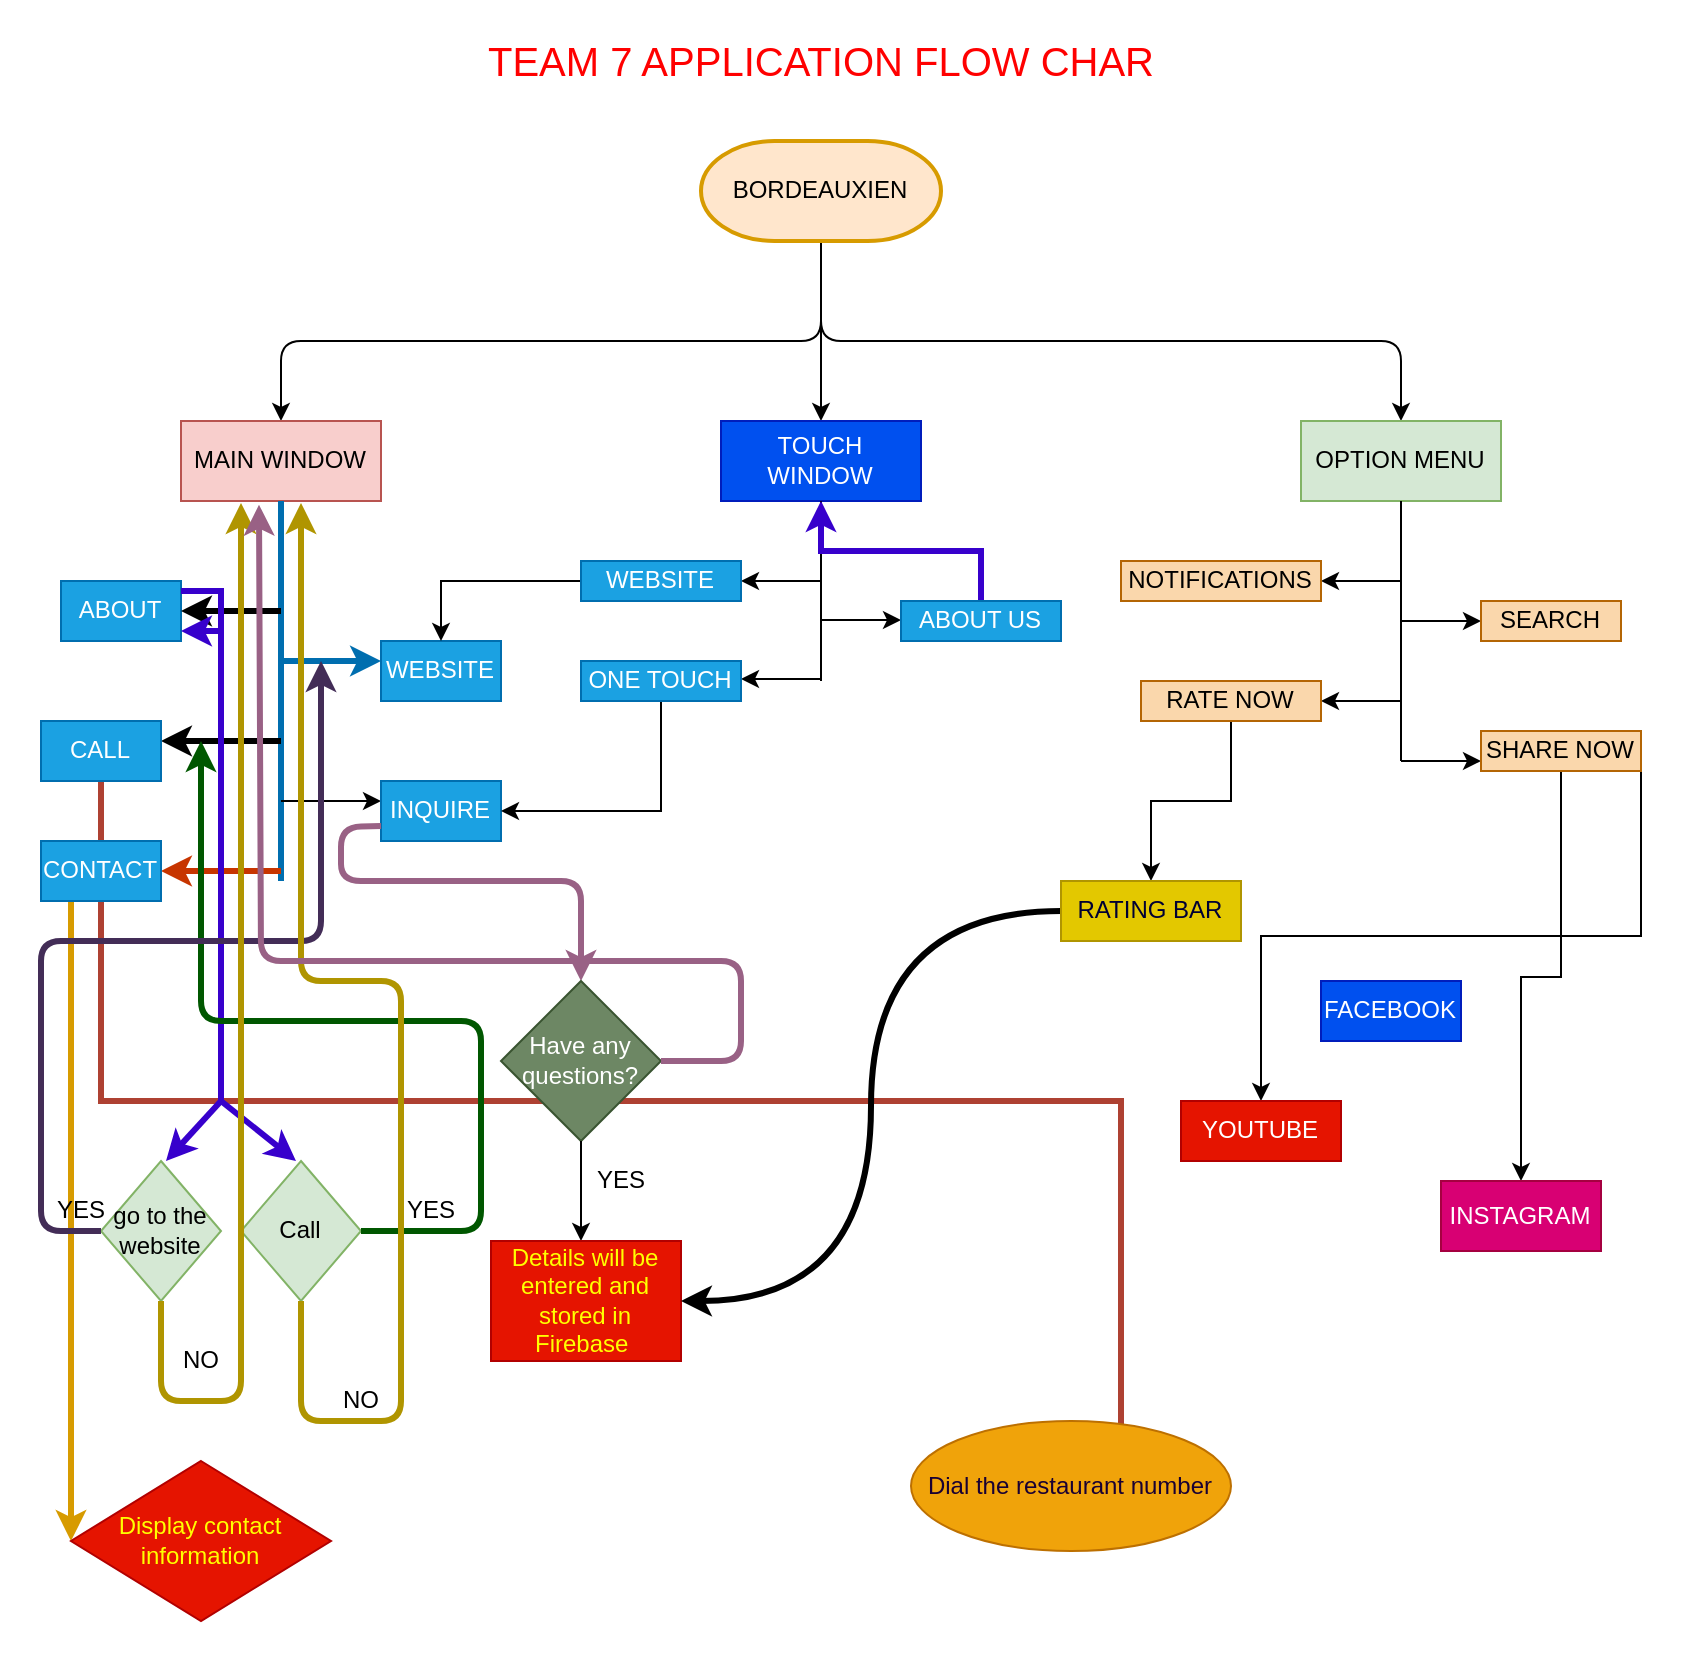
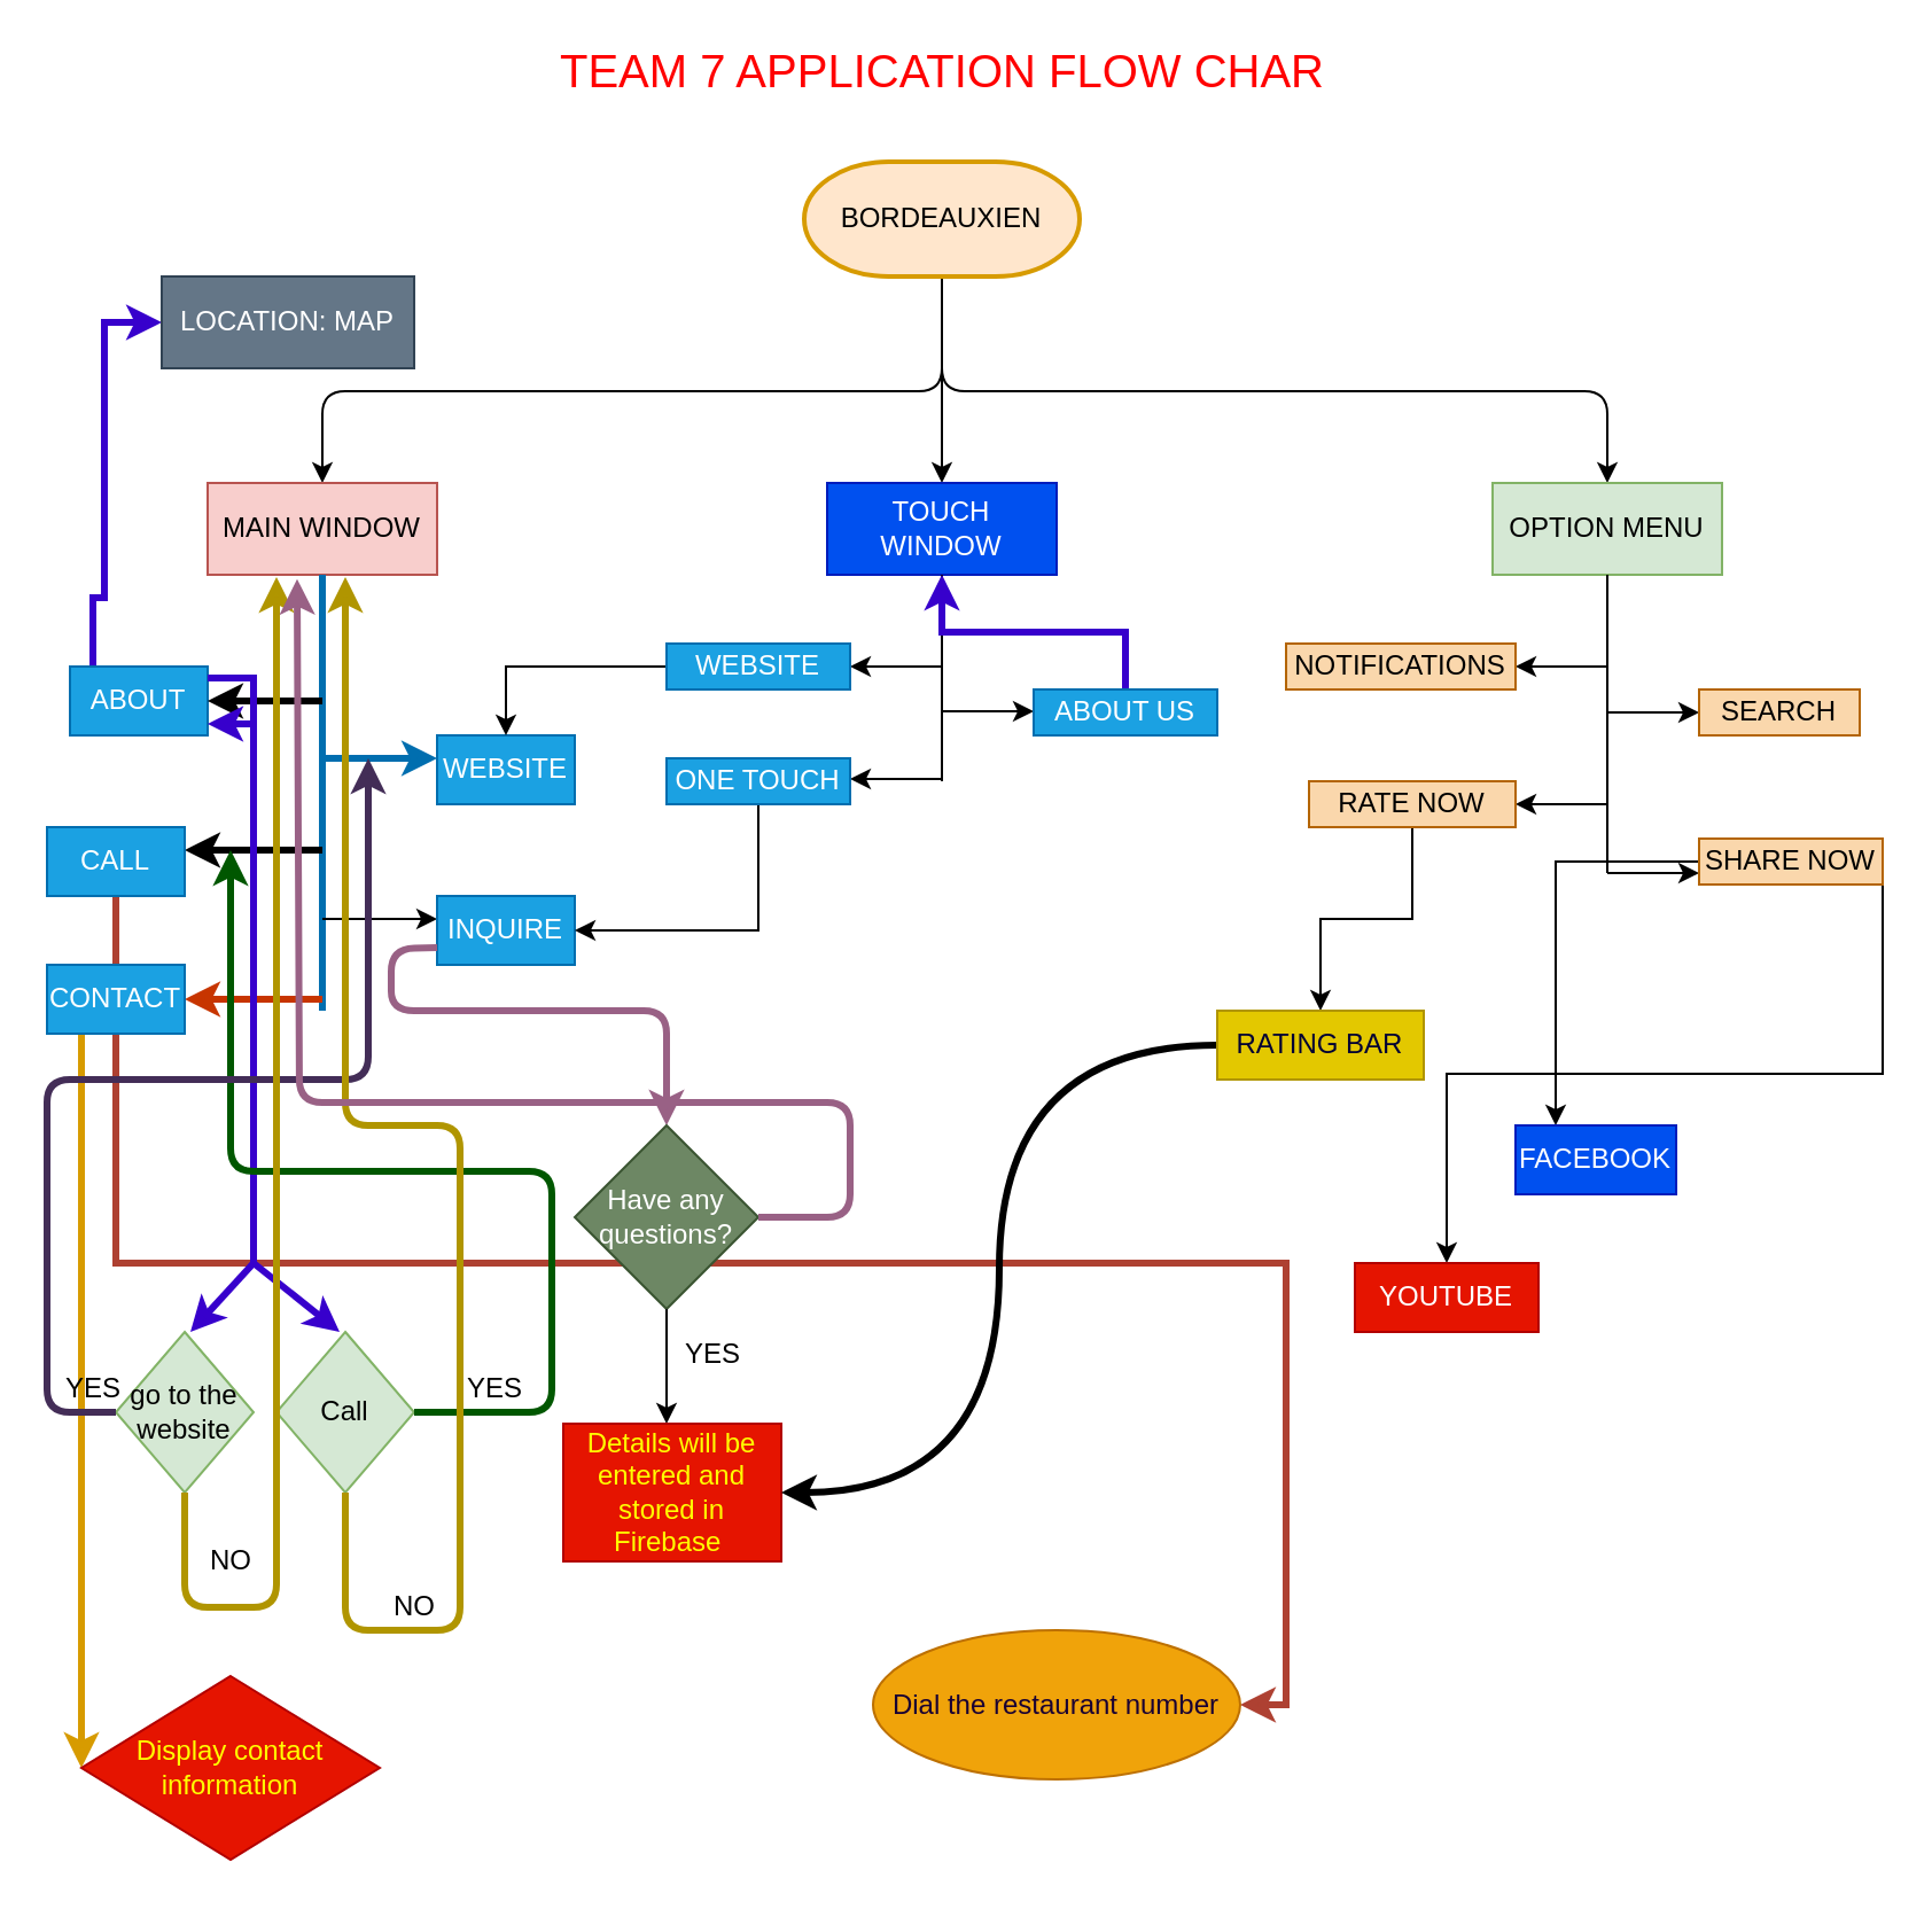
+ <mxCell id="73" value="LOCATION: MAP" style="rounded=0;whiteSpace=wrap;html=1;fillColor=#647687;strokeColor=#314354;fontColor=#ffffff;" vertex="1" parent="1"><mxGeometry x="70" y="120" width="110" height="40" as="geometry" /></mxCell>
+ <mxCell id="8" style="edgeStyle=orthogonalEdgeStyle;rounded=0;orthogonalLoop=1;jettySize=auto;html=1;exitX=0;exitY=0.5;exitDx=0;exitDy=0;strokeColor=#3700CC;strokeWidth=3;entryX=0;entryY=0.5;entryDx=0;entryDy=0;" edge="1" parent="1" source="9" target="73"><mxGeometry relative="1" as="geometry"><mxPoint x="-50" y="260" as="targetPoint" /><Array as="points"><mxPoint x="40" y="305" /><mxPoint x="40" y="260" /><mxPoint x="45" y="260" /></Array></mxGeometry></mxCell>
+ <mxCell id="43" style="edgeStyle=orthogonalEdgeStyle;rounded=0;orthogonalLoop=1;jettySize=auto;html=1;entryX=0.25;entryY=0;entryDx=0;entryDy=0;" edge="1" parent="1" source="45" target="68"><mxGeometry relative="1" as="geometry" /></mxCell>
- <mxCell id="42" style="edgeStyle=orthogonalEdgeStyle;rounded=0;orthogonalLoop=1;jettySize=auto;html=1;exitX=0.5;exitY=1;exitDx=0;exitDy=0;entryX=0.5;entryY=0;entryDx=0;entryDy=0;" edge="1" parent="1" source="45" target="69"><mxGeometry relative="1" as="geometry"><Array as="points"><mxPoint x="780" y="488" /><mxPoint x="760" y="488" /></Array></mxGeometry></mxCell>
- <mxCell id="69" value="INSTAGRAM" style="rounded=0;whiteSpace=wrap;html=1;fillColor=#d80073;strokeColor=#A50040;fontColor=#ffffff;" vertex="1" parent="1"><mxGeometry x="720" y="590" width="80" height="35" as="geometry" /></mxCell>
- <mxCell id="72" value="&lt;font color=&quot;#190033&quot;&gt;Dial the restaurant number&lt;/font&gt;" style="ellipse;whiteSpace=wrap;html=1;fillColor=#f0a30a;strokeColor=#BD7000;fontColor=#ffffff;" vertex="1" parent="1"><mxGeometry x="455" y="710" width="160" height="65" as="geometry" /></mxCell>
+ <mxCell id="72" value="&lt;font color=&quot;#190033&quot;&gt;Dial the restaurant number&lt;/font&gt;" style="ellipse;whiteSpace=wrap;html=1;fillColor=#f0a30a;strokeColor=#BD7000;fontColor=#ffffff;" vertex="1" parent="1"><mxGeometry x="380" y="710" width="160" height="65" as="geometry" /></mxCell>
